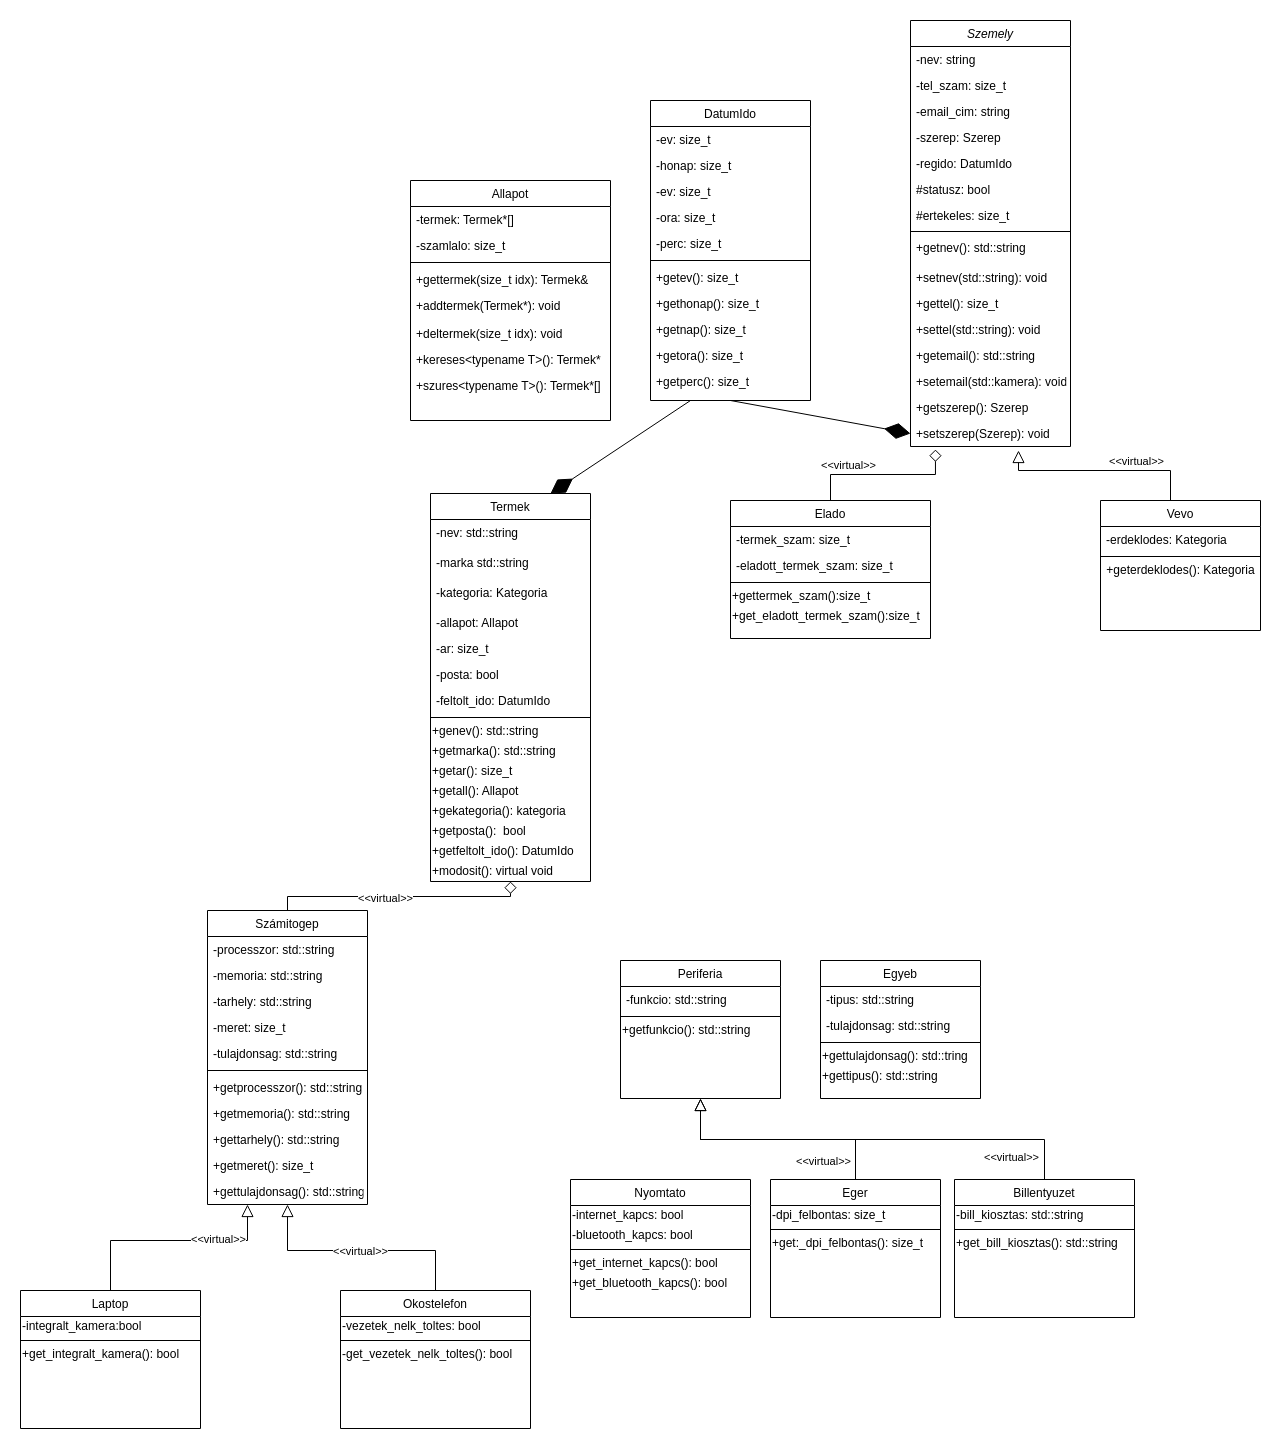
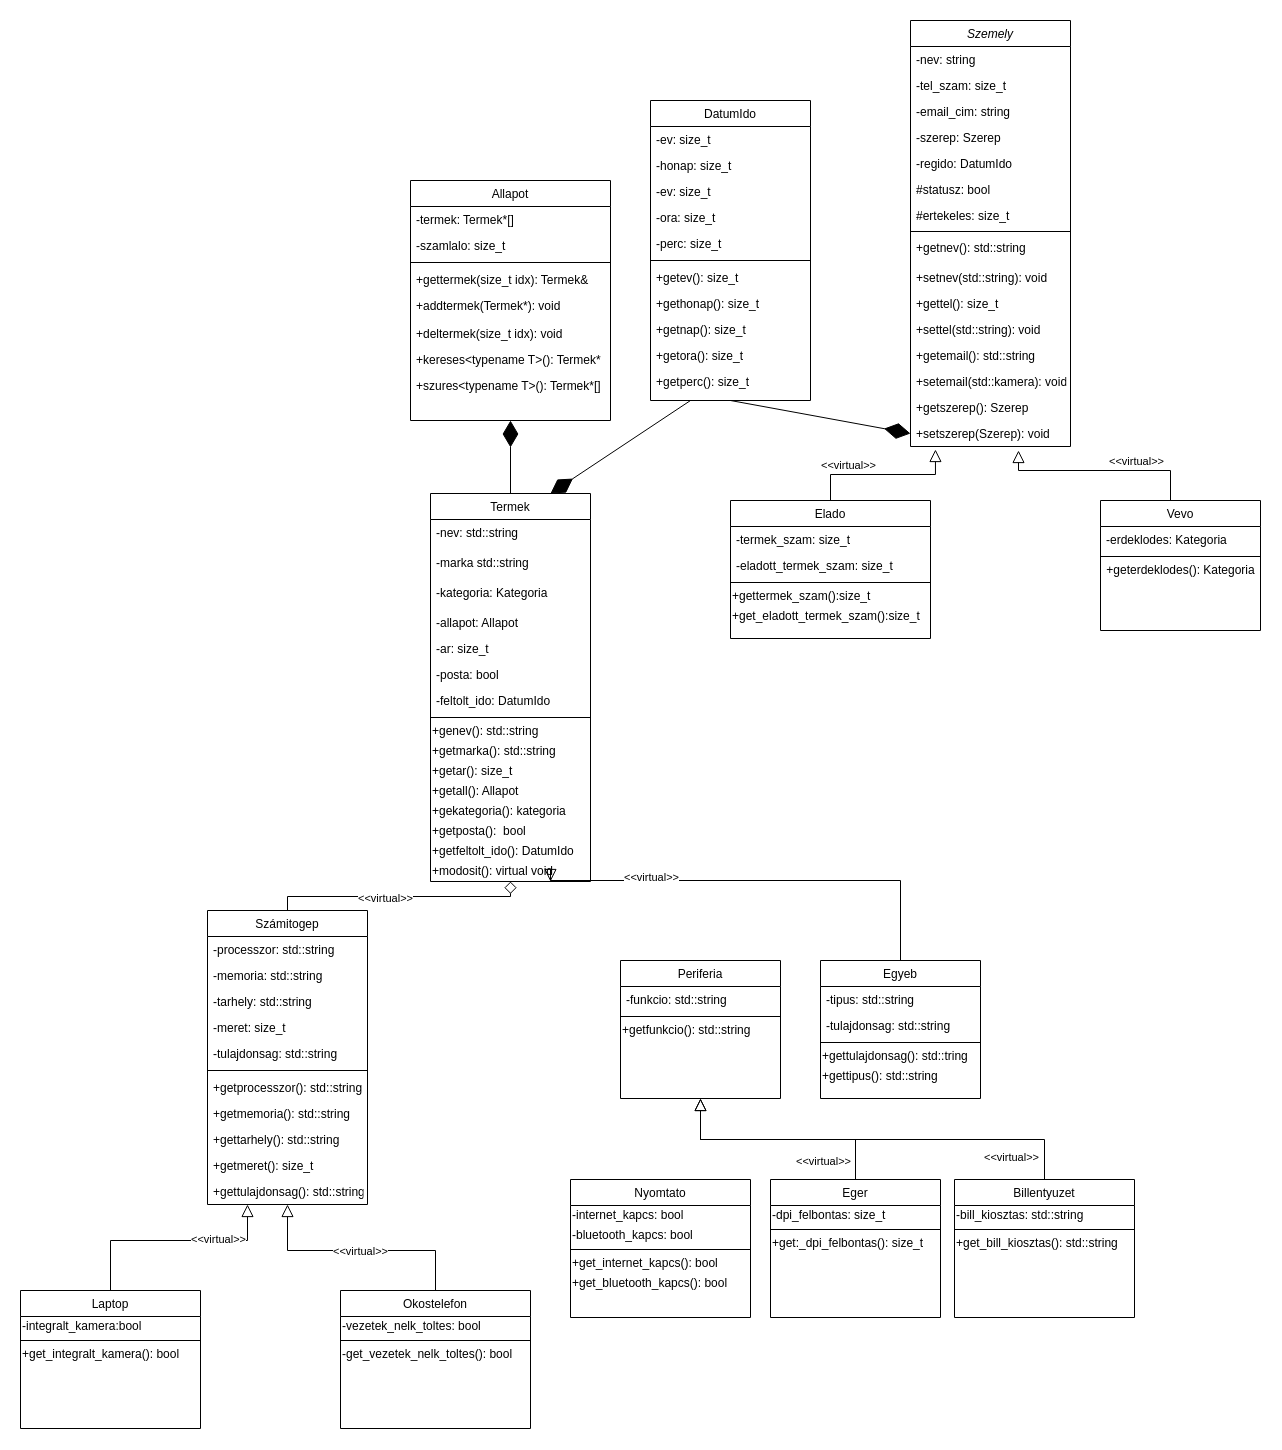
- <mxCell id="25" value="" style="endArrow=diamond;endSize=10;endFill=0;shadow=0;strokeWidth=1;rounded=0;edgeStyle=elbowEdgeStyle;elbow=vertical;entryX=0.156;entryY=1.115;entryDx=0;entryDy=0;entryPerimeter=0;" parent="1" source="19" target="18" edge="1"><mxGeometry width="160" relative="1" as="geometry"><mxPoint x="900" y="213" as="sourcePoint" /><mxPoint x="900" y="213" as="targetPoint" /></mxGeometry></mxCell>
+ <mxCell id="25" value="" style="endArrow=block;endSize=10;endFill=0;shadow=0;strokeWidth=1;rounded=0;edgeStyle=elbowEdgeStyle;elbow=vertical;entryX=0.156;entryY=1.115;entryDx=0;entryDy=0;entryPerimeter=0;" parent="1" source="19" target="18" edge="1"><mxGeometry width="160" relative="1" as="geometry"><mxPoint x="900" y="213" as="sourcePoint" /><mxPoint x="900" y="213" as="targetPoint" /></mxGeometry></mxCell>
+ <mxCell id="71" value="" style="endArrow=diamondThin;endFill=1;endSize=24;html=1;rounded=0;exitX=0.5;exitY=0;exitDx=0;exitDy=0;entryX=0.5;entryY=1;entryDx=0;entryDy=0;" parent="1" source="33" target="50" edge="1"><mxGeometry width="160" relative="1" as="geometry"><mxPoint x="490" y="430" as="sourcePoint" /><mxPoint x="550" y="440" as="targetPoint" /><Array as="points" /></mxGeometry></mxCell>
+ <mxCell id="126" value="" style="endArrow=block;endSize=10;endFill=0;shadow=0;strokeWidth=1;rounded=0;edgeStyle=elbowEdgeStyle;elbow=vertical;exitX=0.5;exitY=0;exitDx=0;exitDy=0;entryX=0.75;entryY=1;entryDx=0;entryDy=0;" parent="1" source="120" target="33" edge="1"><mxGeometry width="160" relative="1" as="geometry"><mxPoint x="885" y="929" as="sourcePoint" /><mxPoint x="670" y="807.895" as="targetPoint" /><Array as="points"><mxPoint x="740" y="880" /></Array></mxGeometry></mxCell>
+ <mxCell id="127" value="&amp;lt;&amp;lt;virtual&amp;gt;&amp;gt;" style="edgeLabel;html=1;align=center;verticalAlign=middle;resizable=0;points=[];" parent="126" vertex="1" connectable="0"><mxGeometry x="0.532" y="-4" relative="1" as="geometry"><mxPoint as="offset" /></mxGeometry></mxCell>
